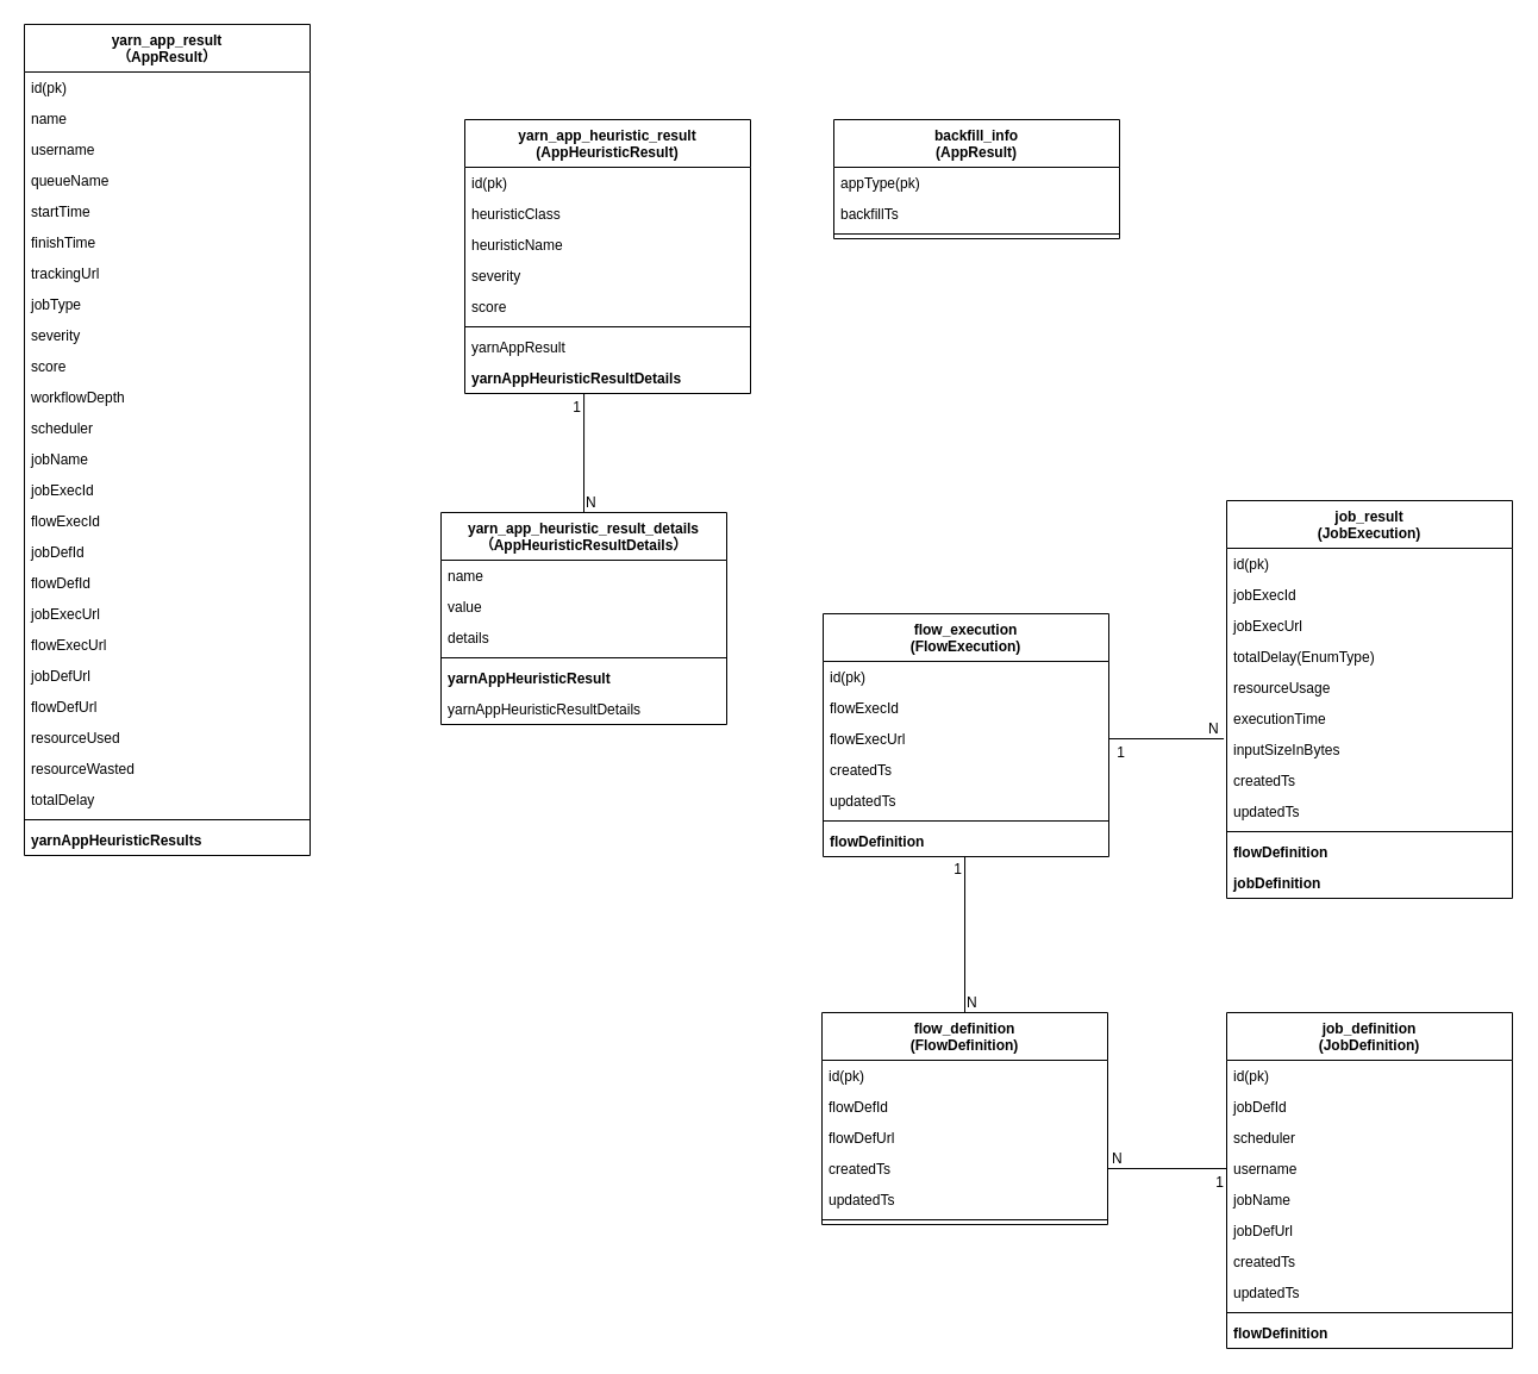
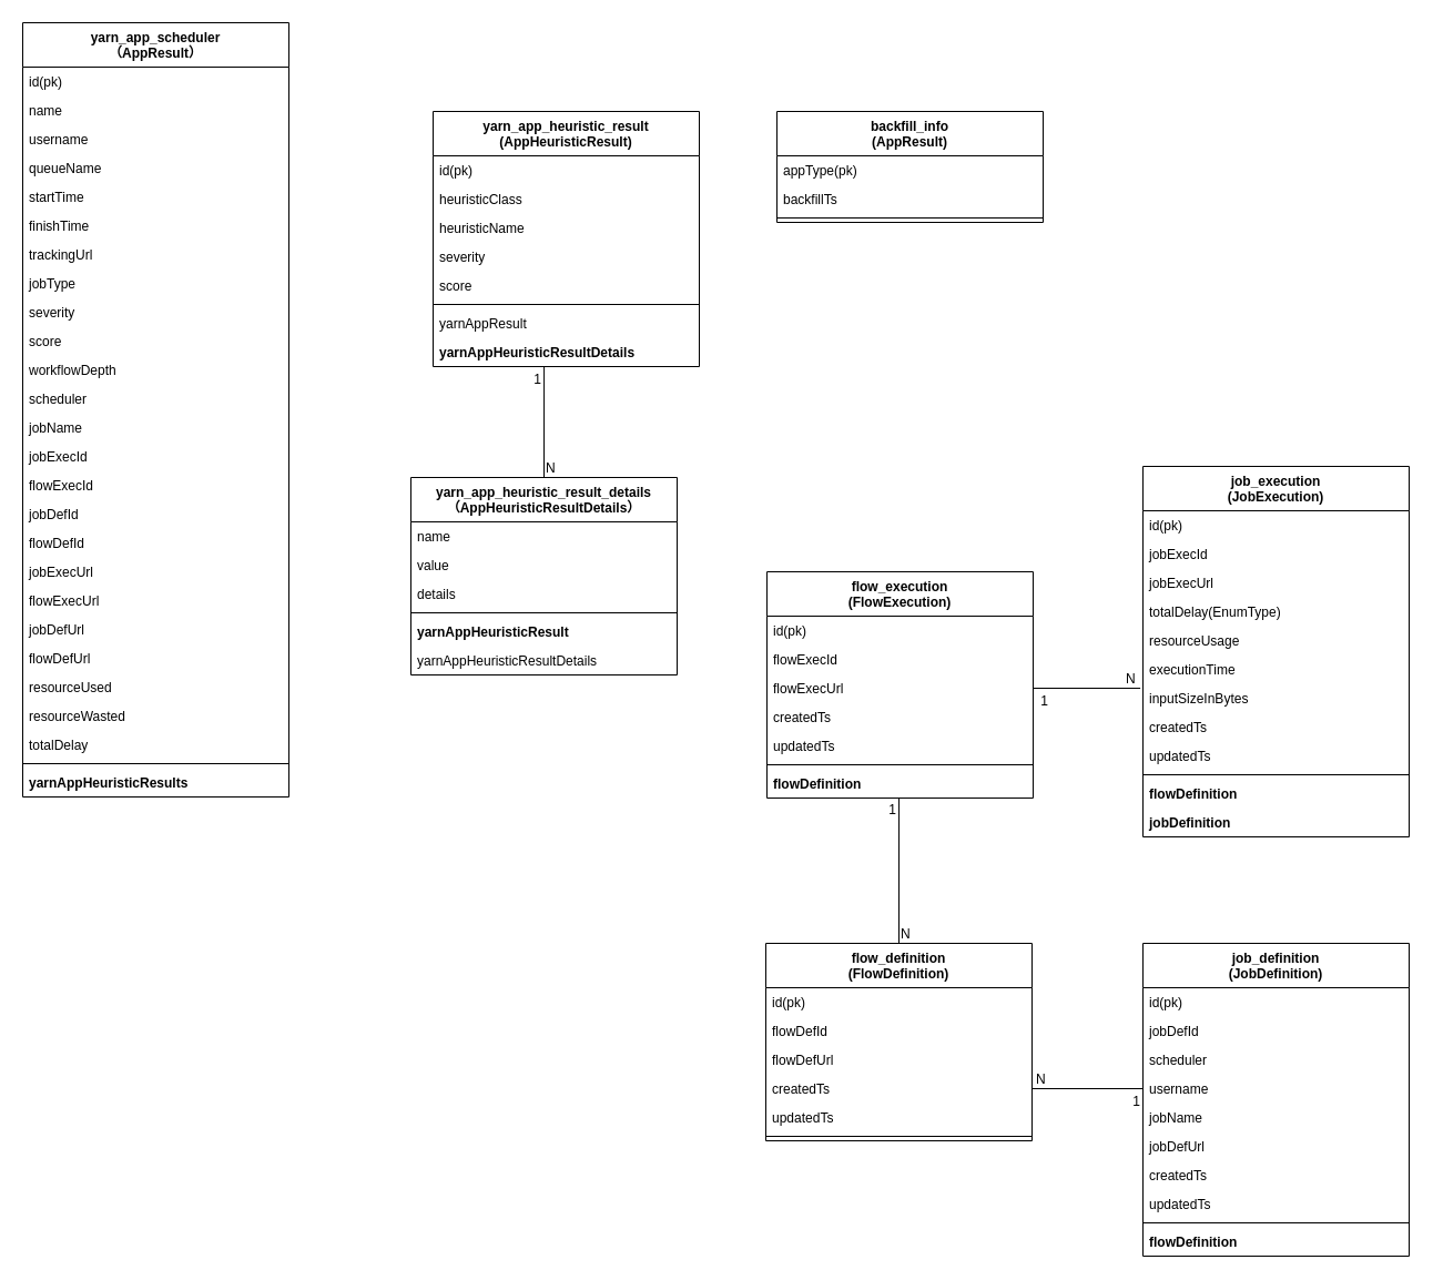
- <mxCell id="5" value="yarn_app_result&#10;（AppResult）" style="swimlane;fontStyle=1;align=center;verticalAlign=top;childLayout=stackLayout;horizontal=1;startSize=40;horizontalStack=0;resizeParent=1;resizeParentMax=0;resizeLast=0;collapsible=1;marginBottom=0;" vertex="1" parent="1"><mxGeometry x="20" y="20" width="240" height="698" as="geometry" /></mxCell>
+ <mxCell id="5" value="yarn_app_scheduler&#10;（AppResult）" style="swimlane;fontStyle=1;align=center;verticalAlign=top;childLayout=stackLayout;horizontal=1;startSize=40;horizontalStack=0;resizeParent=1;resizeParentMax=0;resizeLast=0;collapsible=1;marginBottom=0;" vertex="1" parent="1"><mxGeometry x="20" y="20" width="240" height="698" as="geometry" /></mxCell>
- <mxCell id="52" value="job_result&#10;(JobExecution)" style="swimlane;fontStyle=1;align=center;verticalAlign=top;childLayout=stackLayout;horizontal=1;startSize=40;horizontalStack=0;resizeParent=1;resizeParentMax=0;resizeLast=0;collapsible=1;marginBottom=0;" vertex="1" parent="1"><mxGeometry x="1030" y="420" width="240" height="334" as="geometry" /></mxCell>
+ <mxCell id="52" value="job_execution&#10;(JobExecution)" style="swimlane;fontStyle=1;align=center;verticalAlign=top;childLayout=stackLayout;horizontal=1;startSize=40;horizontalStack=0;resizeParent=1;resizeParentMax=0;resizeLast=0;collapsible=1;marginBottom=0;" vertex="1" parent="1"><mxGeometry x="1030" y="420" width="240" height="334" as="geometry" /></mxCell>
